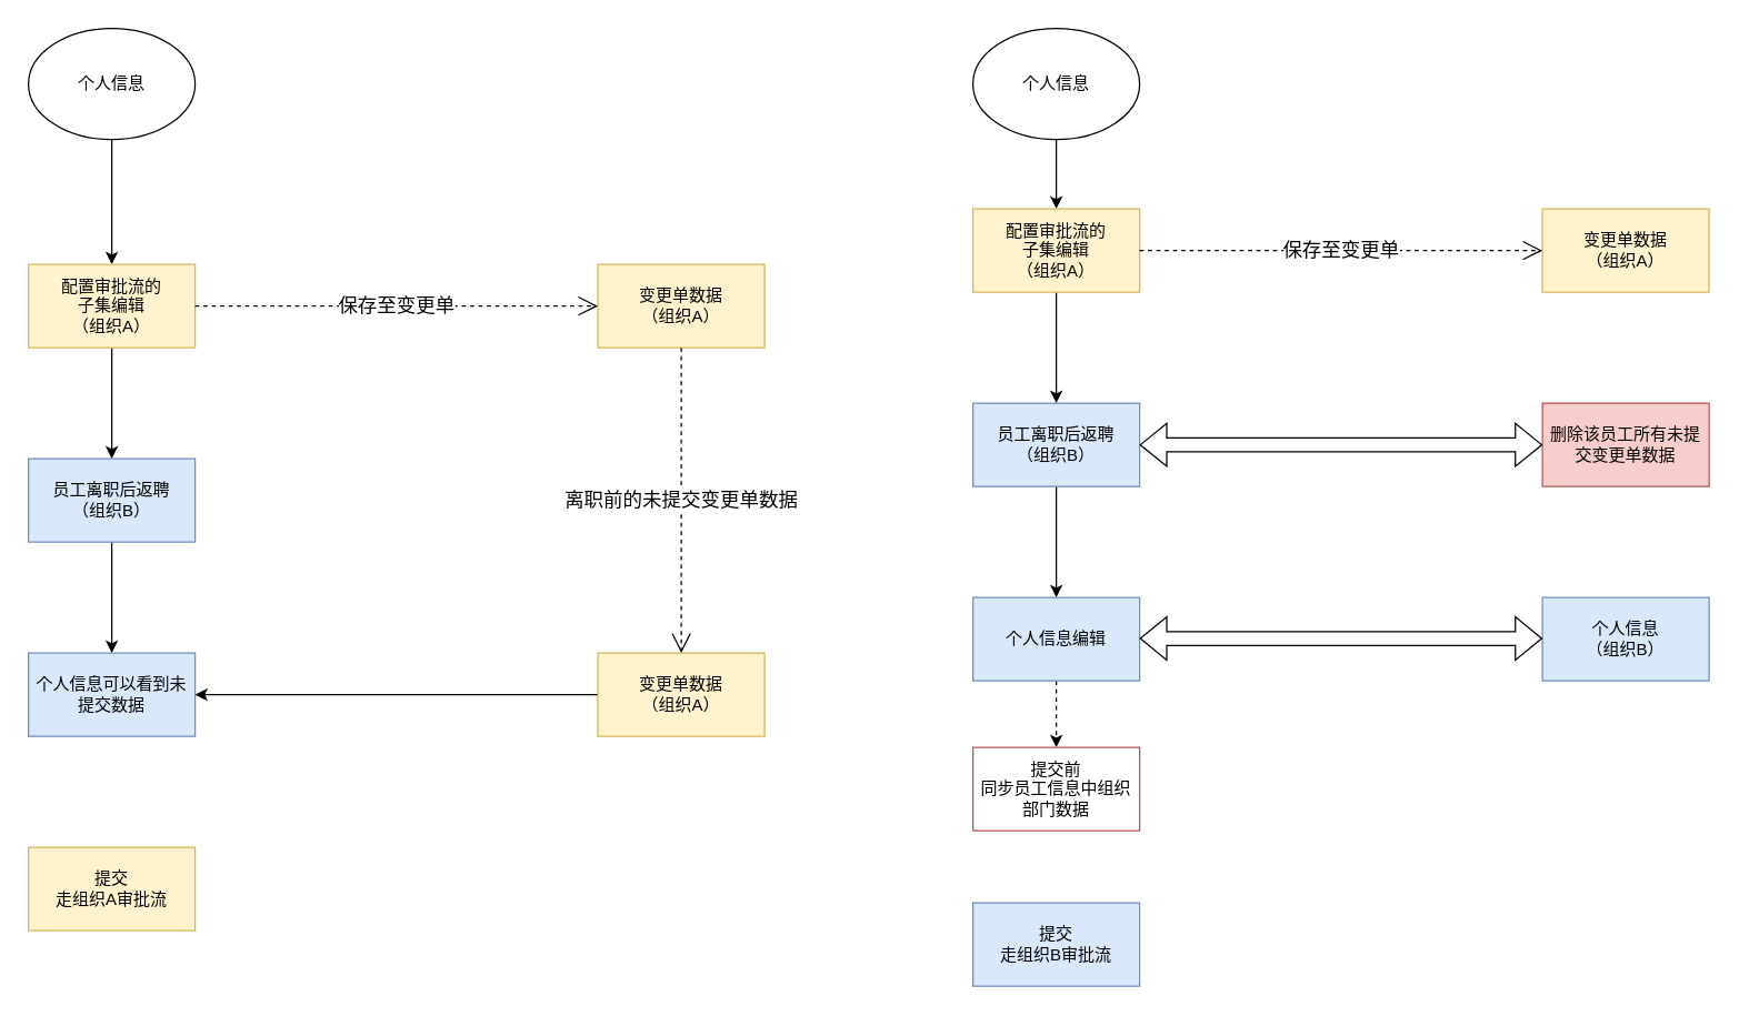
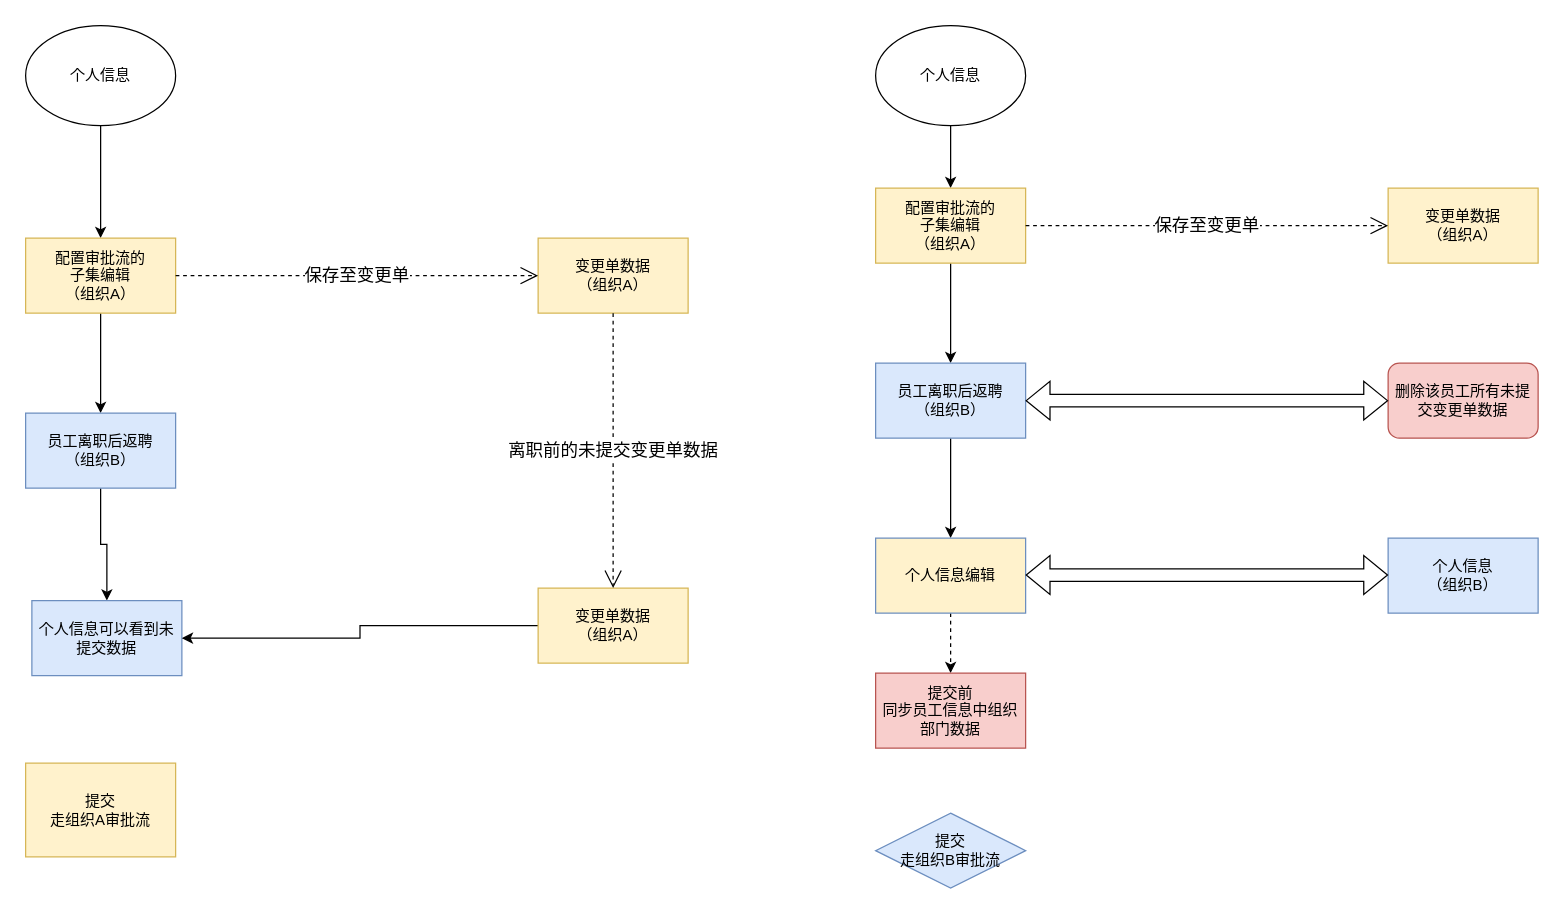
- <mxCell id="26" value="删除该员工所有未提交变更单数据" style="whiteSpace=wrap;html=1;fillColor=#f8cecc;strokeColor=#b85450;" vertex="1" parent="1"><mxGeometry x="1110" y="290" width="120" height="60" as="geometry" /></mxCell>
+ <mxCell id="26" value="删除该员工所有未提交变更单数据" style="whiteSpace=wrap;html=1;fillColor=#f8cecc;strokeColor=#b85450;rounded=1;" vertex="1" parent="1"><mxGeometry x="1110" y="290" width="120" height="60" as="geometry" /></mxCell>
- <mxCell id="24" value="个人信息编辑" style="whiteSpace=wrap;html=1;fillColor=#dae8fc;strokeColor=#6c8ebf;" vertex="1" parent="1"><mxGeometry x="700" y="430" width="120" height="60" as="geometry" /></mxCell>
+ <mxCell id="24" value="个人信息编辑" style="whiteSpace=wrap;html=1;fillColor=#fff2cc;strokeColor=#6c8ebf;" vertex="1" parent="1"><mxGeometry x="700" y="430" width="120" height="60" as="geometry" /></mxCell>
- <mxCell id="10" value="个人信息可以看到未提交数据" style="whiteSpace=wrap;html=1;fillColor=#dae8fc;strokeColor=#6c8ebf;" vertex="1" parent="1"><mxGeometry x="20" y="470" width="120" height="60" as="geometry" /></mxCell>
+ <mxCell id="10" value="个人信息可以看到未提交数据" style="whiteSpace=wrap;html=1;fillColor=#dae8fc;strokeColor=#6c8ebf;" vertex="1" parent="1"><mxGeometry x="25" y="480" width="120" height="60" as="geometry" /></mxCell>
- <mxCell id="28" value="提交前&lt;br&gt;同步员工信息中组织部门数据" style="whiteSpace=wrap;html=1;fillColor=#ffffff;strokeColor=#b85450;" vertex="1" parent="1"><mxGeometry x="700" y="538" width="120" height="60" as="geometry" /></mxCell>
+ <mxCell id="28" value="提交前&lt;br&gt;同步员工信息中组织部门数据" style="whiteSpace=wrap;html=1;fillColor=#f8cecc;strokeColor=#b85450;" vertex="1" parent="1"><mxGeometry x="700" y="538" width="120" height="60" as="geometry" /></mxCell>
- <mxCell id="14" value="提交&lt;br&gt;走组织A审批流" style="whiteSpace=wrap;html=1;fillColor=#fff2cc;strokeColor=#d6b656;" vertex="1" parent="1"><mxGeometry x="20" y="610" width="120" height="60" as="geometry" /></mxCell>
+ <mxCell id="14" value="提交&lt;br&gt;走组织A审批流" style="whiteSpace=wrap;html=1;fillColor=#fff2cc;strokeColor=#d6b656;" vertex="1" parent="1"><mxGeometry x="20" y="610" width="120" height="75" as="geometry" /></mxCell>
- <mxCell id="25" value="提交&lt;br&gt;走组织B审批流" style="whiteSpace=wrap;html=1;fillColor=#dae8fc;strokeColor=#6c8ebf;" vertex="1" parent="1"><mxGeometry x="700" y="650" width="120" height="60" as="geometry" /></mxCell>
+ <mxCell id="25" value="提交&lt;br&gt;走组织B审批流" style="rhombus;whiteSpace=wrap;html=1;fillColor=#dae8fc;strokeColor=#6c8ebf;" vertex="1" parent="1"><mxGeometry x="700" y="650" width="120" height="60" as="geometry" /></mxCell>
